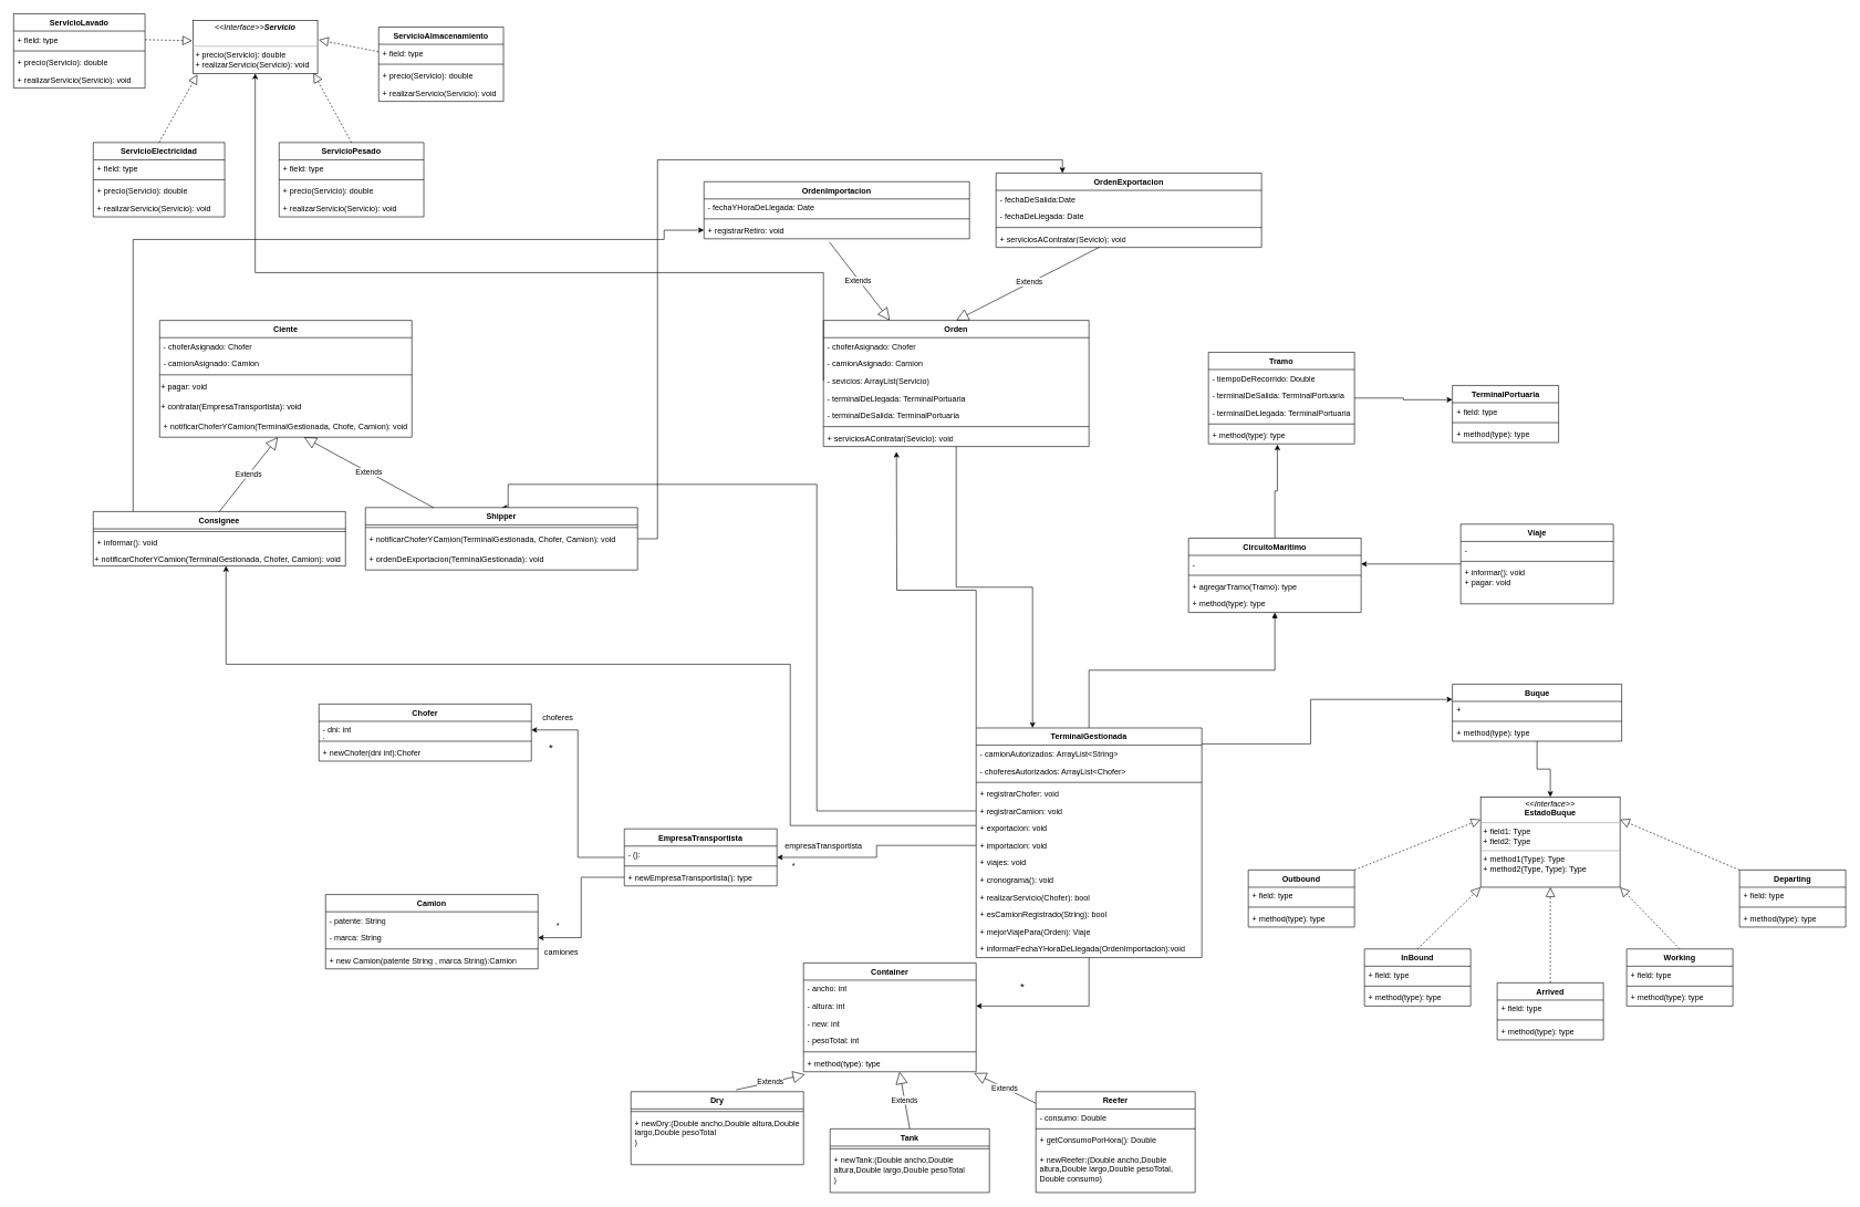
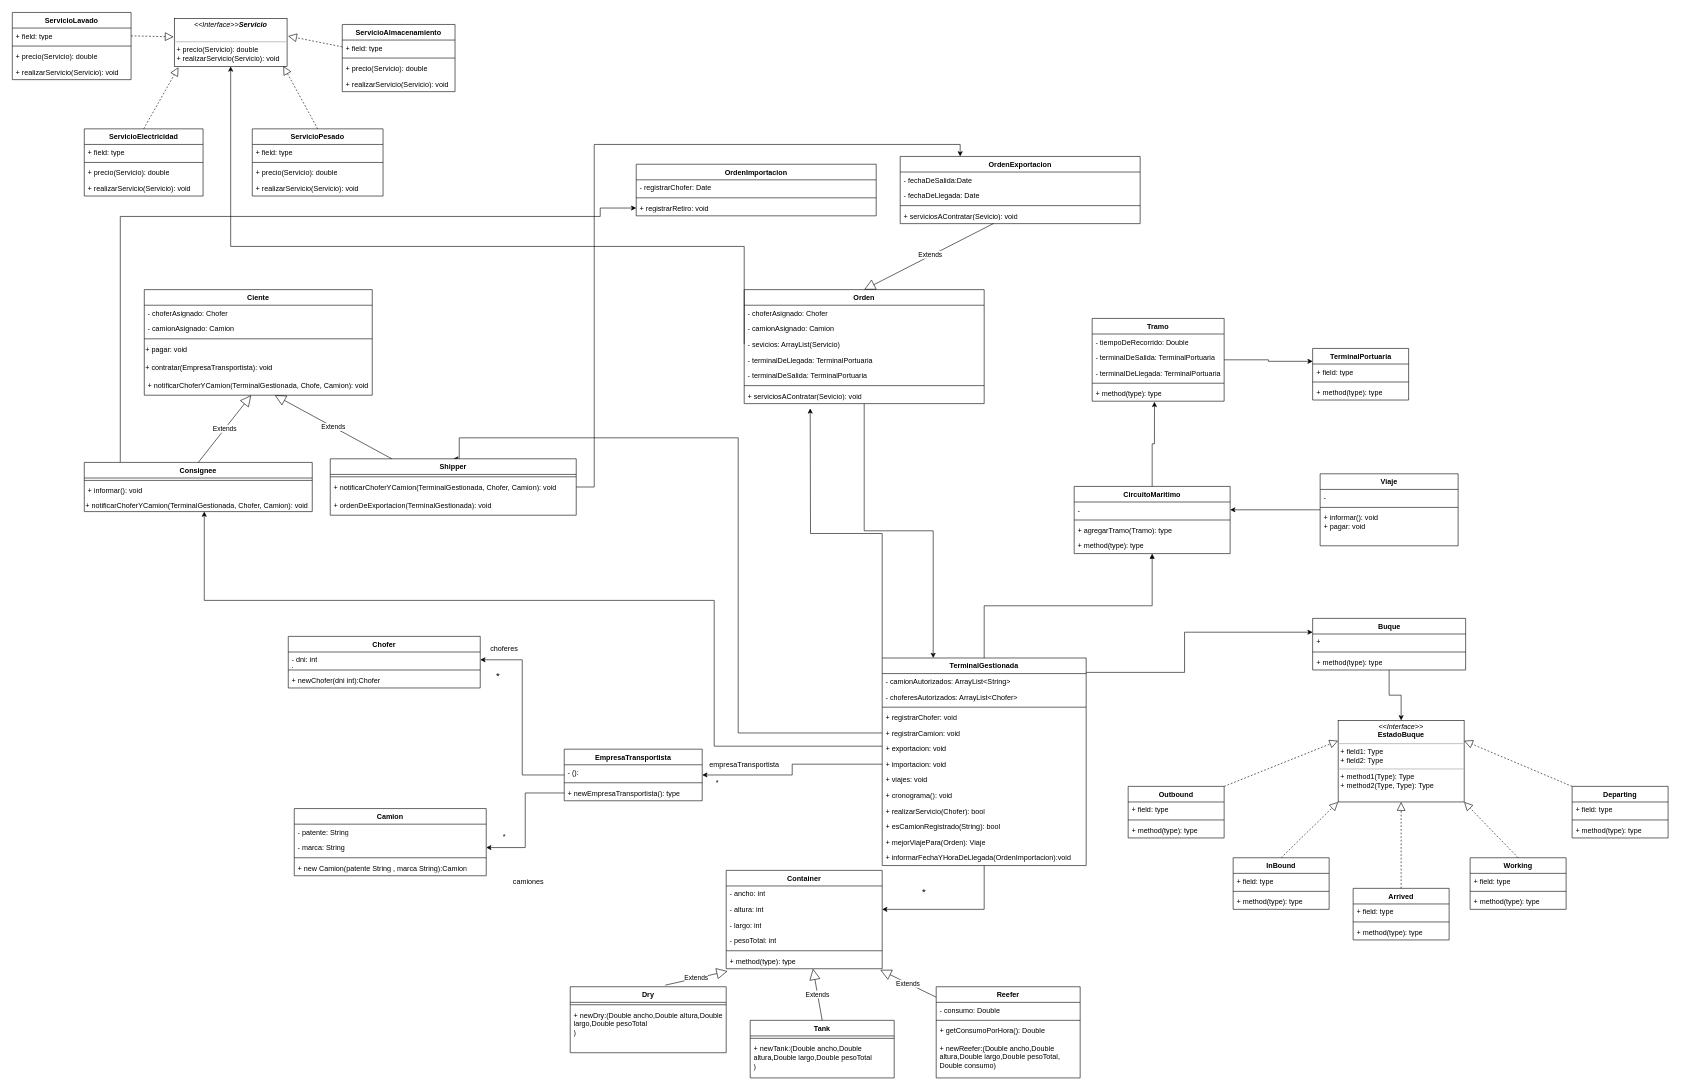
- <mxCell id="172" value="- fechaYHoraDeLlegada: Date" style="text;strokeColor=none;fillColor=none;align=left;verticalAlign=top;spacingLeft=4;spacingRight=4;overflow=hidden;rotatable=0;points=[[0,0.5],[1,0.5]];portConstraint=eastwest;whiteSpace=wrap;html=1;" vertex="1" parent="171"><mxGeometry y="26" width="400" height="26" as="geometry" /></mxCell>
+ <mxCell id="172" value="- registrarChofer: Date" style="text;strokeColor=none;fillColor=none;align=left;verticalAlign=top;spacingLeft=4;spacingRight=4;overflow=hidden;rotatable=0;points=[[0,0.5],[1,0.5]];portConstraint=eastwest;whiteSpace=wrap;html=1;" vertex="1" parent="171"><mxGeometry y="26" width="400" height="26" as="geometry" /></mxCell>
- <mxCell id="175" value="Extends" style="endArrow=block;endSize=16;endFill=0;html=1;rounded=0;exitX=0.472;exitY=1.181;exitDx=0;exitDy=0;entryX=0.25;entryY=0;entryDx=0;entryDy=0;exitPerimeter=0;" edge="1" parent="1" source="174" target="163"><mxGeometry x="-0.027" y="-2" width="160" relative="1" as="geometry"><mxPoint x="960" y="496" as="sourcePoint" /><mxPoint x="766" y="390" as="targetPoint" /><Array as="points" /><mxPoint as="offset" /></mxGeometry></mxCell>
- <mxCell id="124" value="camiones" style="text;html=1;align=center;verticalAlign=middle;resizable=0;points=[];autosize=1;strokeColor=none;fillColor=none;" parent="1" vertex="1"><mxGeometry x="810" y="1420" width="70" height="30" as="geometry" /></mxCell>
+ <mxCell id="124" value="camiones" style="text;html=1;align=center;verticalAlign=middle;resizable=0;points=[];autosize=1;strokeColor=none;fillColor=none;" parent="1" vertex="1"><mxGeometry x="845" y="1455" width="70" height="30" as="geometry" /></mxCell>
- <mxCell id="37" value="- new: int" style="text;strokeColor=none;fillColor=none;align=left;verticalAlign=top;spacingLeft=4;spacingRight=4;overflow=hidden;rotatable=0;points=[[0,0.5],[1,0.5]];portConstraint=eastwest;whiteSpace=wrap;html=1;" parent="34" vertex="1"><mxGeometry y="78" width="260" height="26" as="geometry" /></mxCell>
+ <mxCell id="37" value="- largo: int" style="text;strokeColor=none;fillColor=none;align=left;verticalAlign=top;spacingLeft=4;spacingRight=4;overflow=hidden;rotatable=0;points=[[0,0.5],[1,0.5]];portConstraint=eastwest;whiteSpace=wrap;html=1;" parent="34" vertex="1"><mxGeometry y="78" width="260" height="26" as="geometry" /></mxCell>
